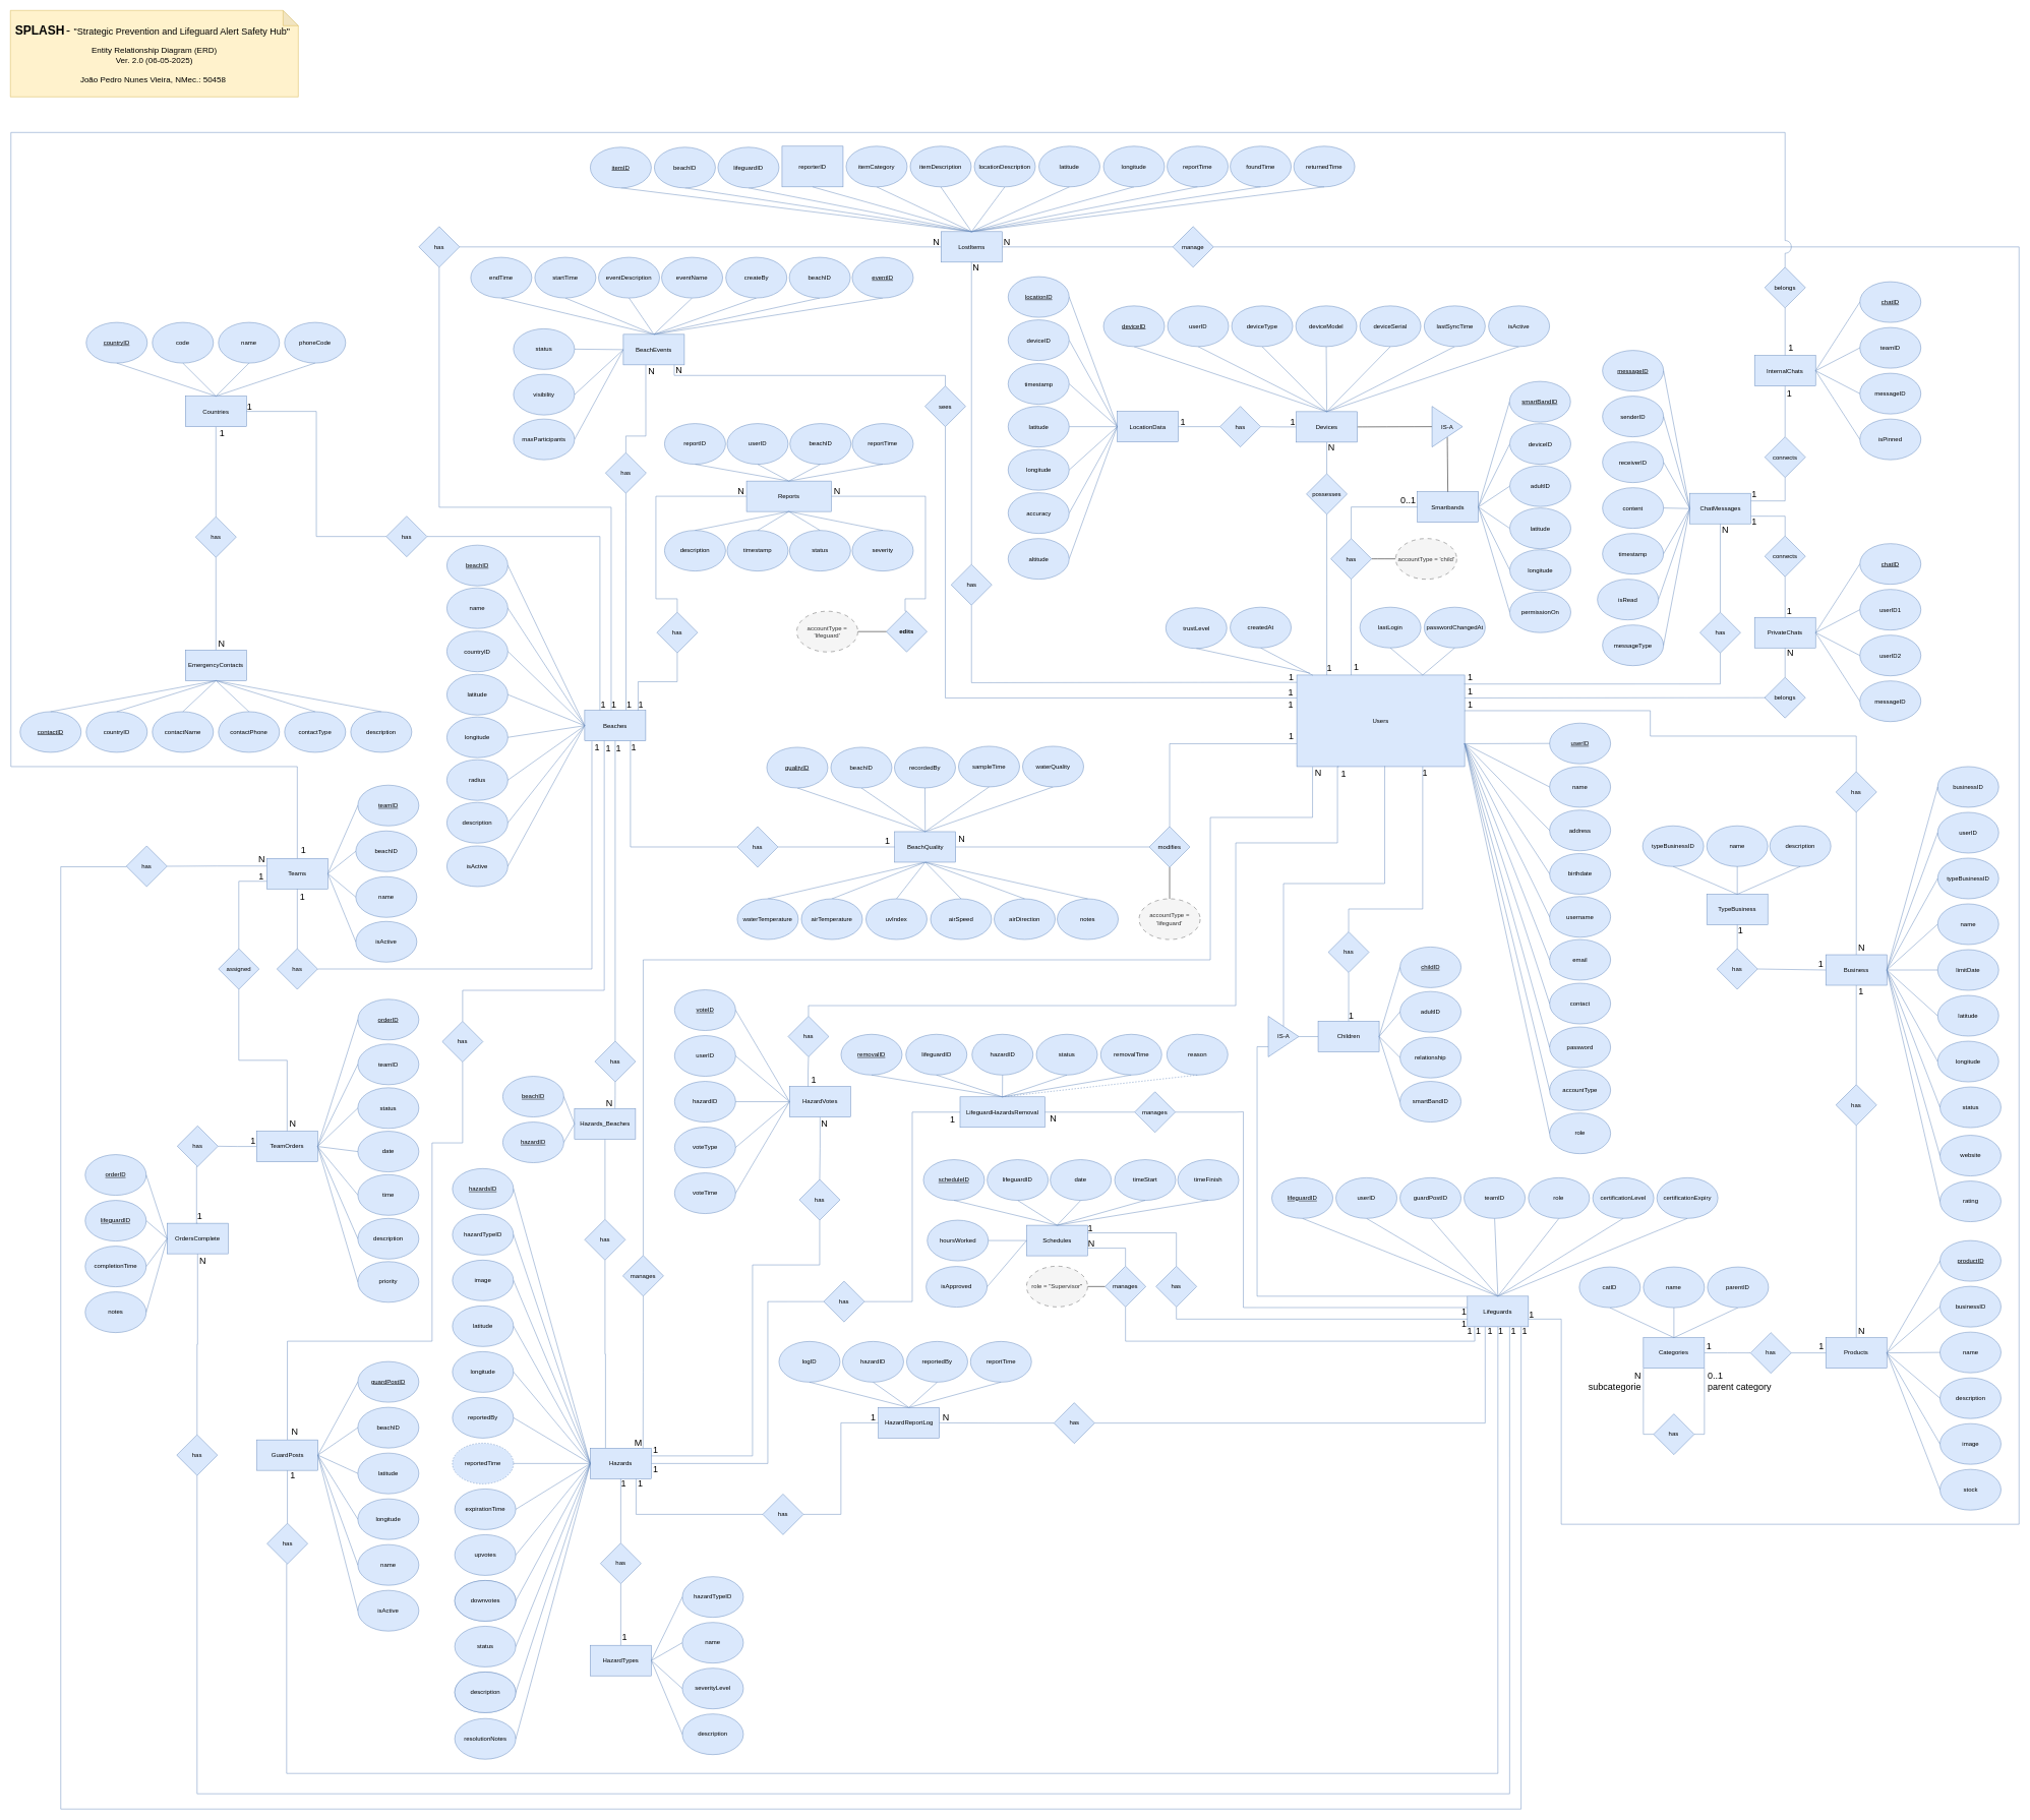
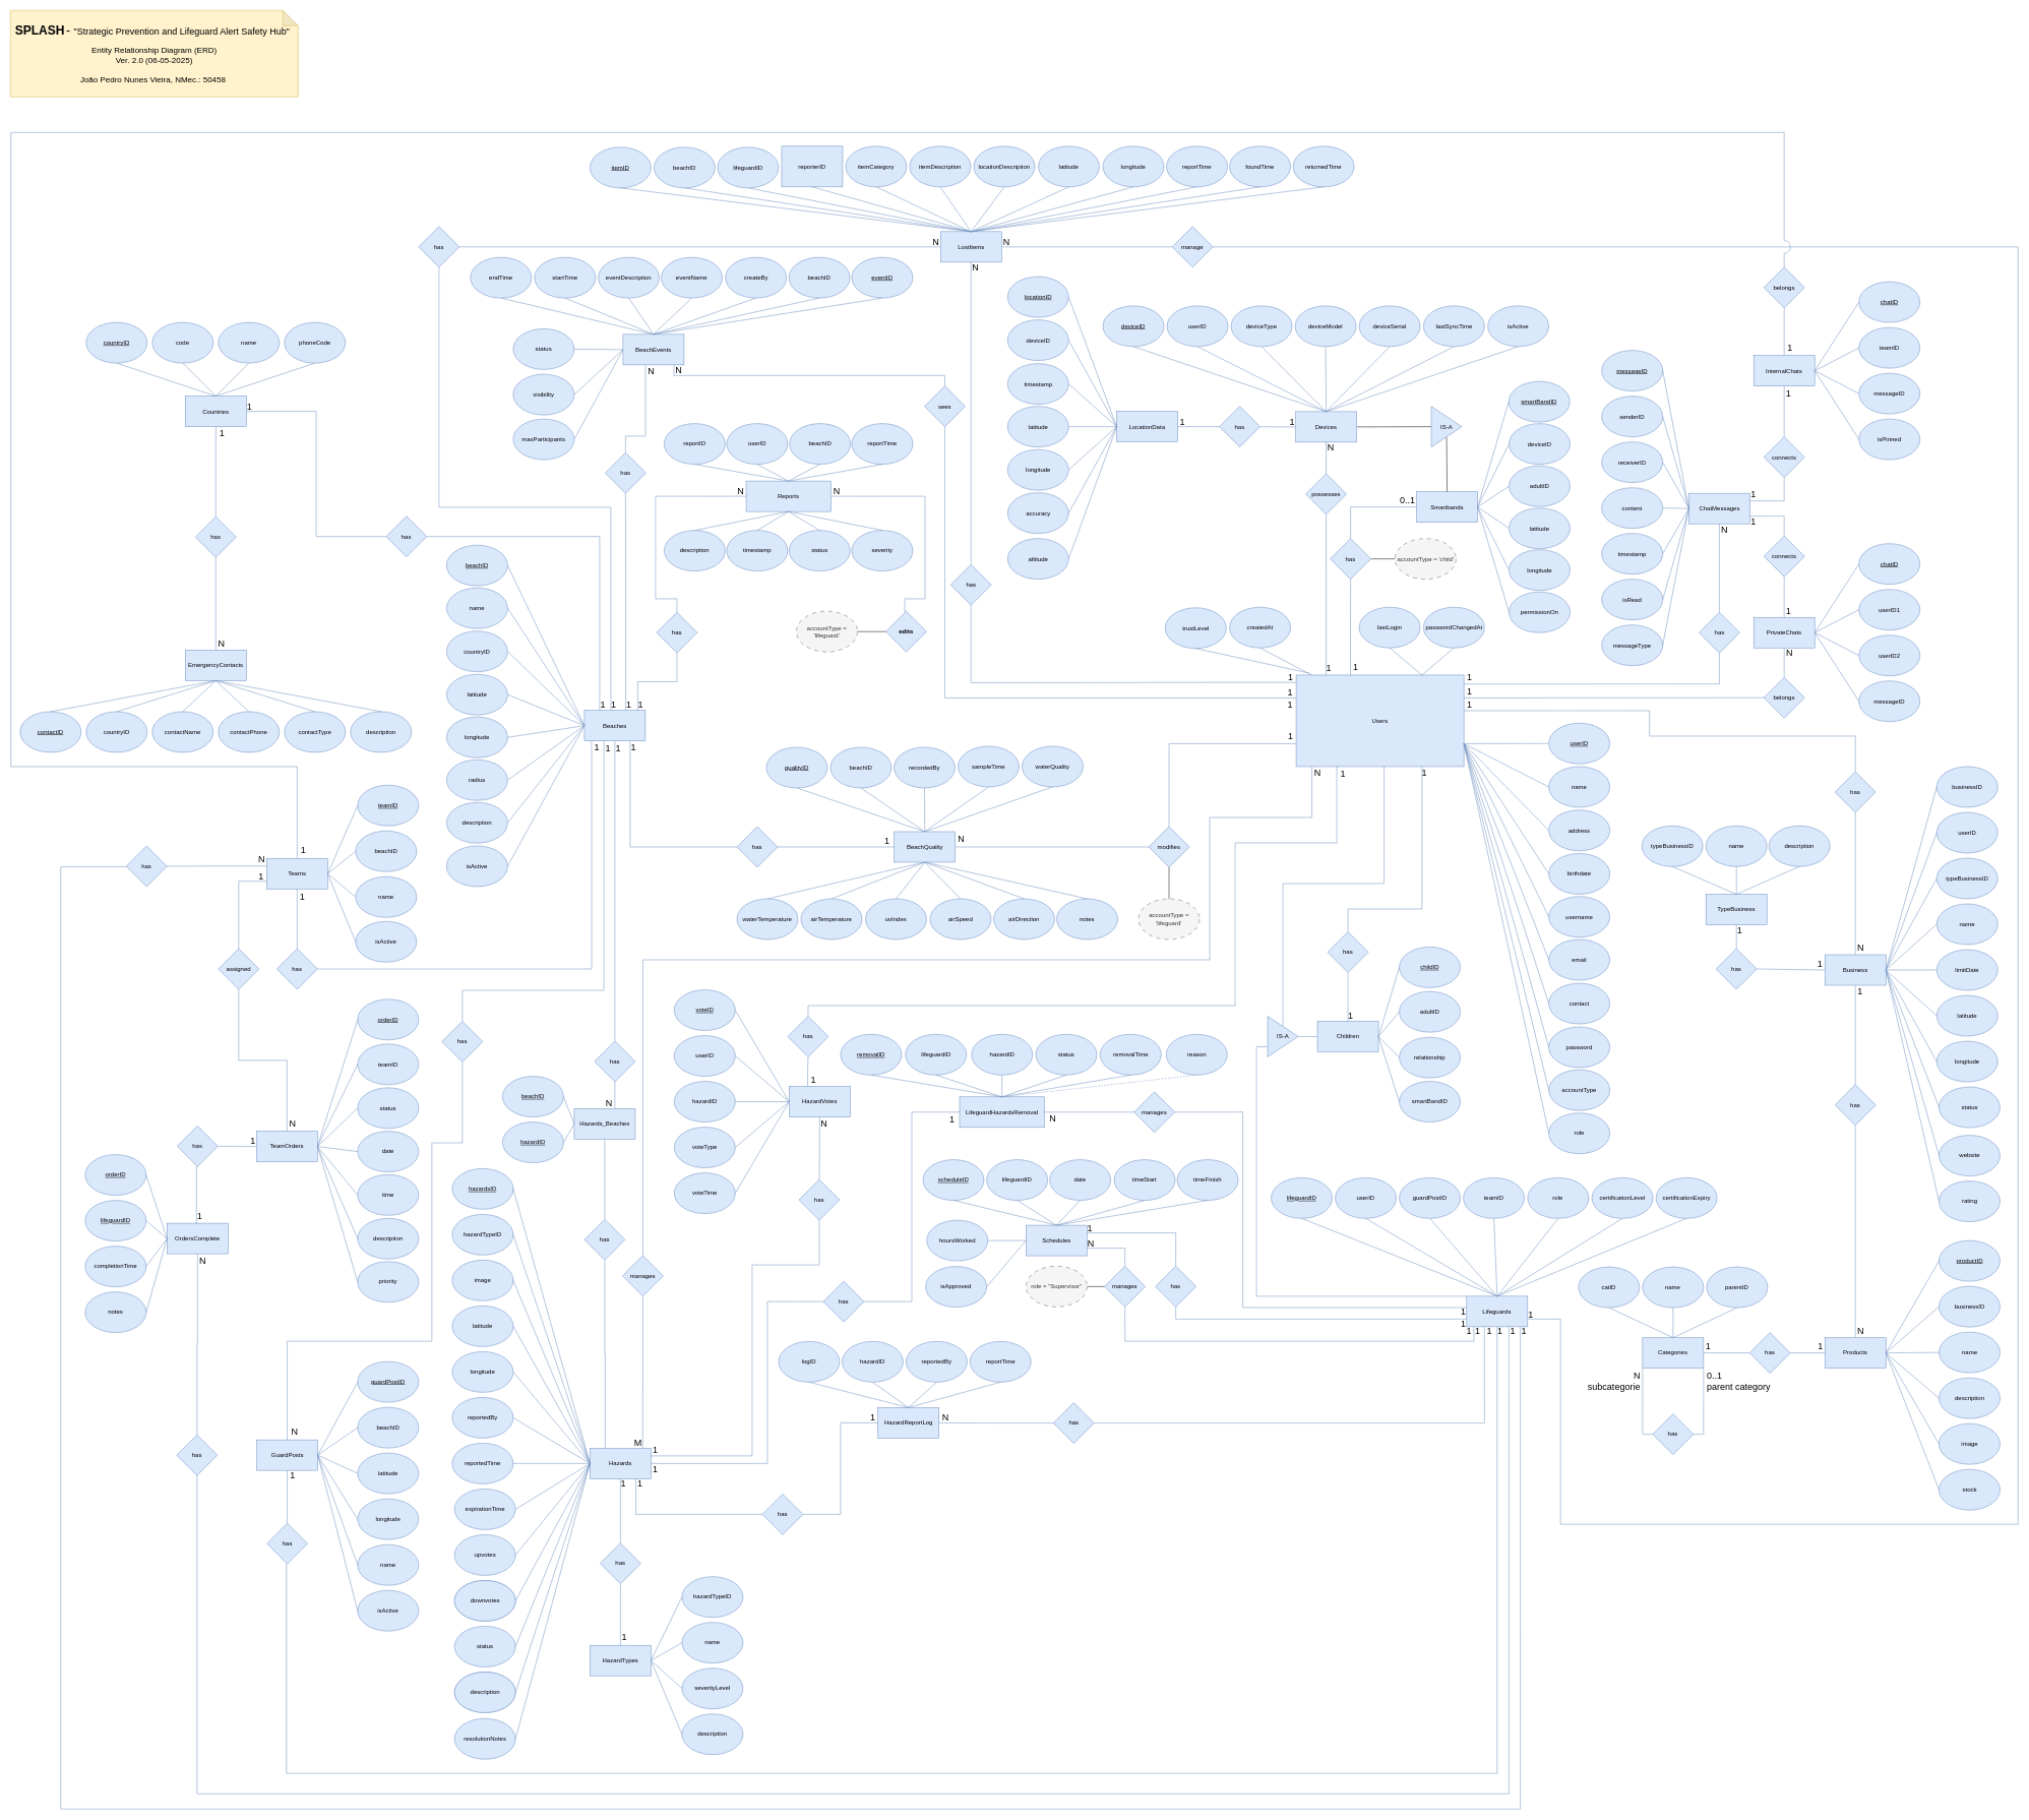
- <mxCell id="358" value="isRead" style="ellipse;whiteSpace=wrap;html=1;fillColor=#dae8fc;strokeColor=#6c8ebf;" vertex="1" parent="1"><mxGeometry x="3140" y="1138.5" width="120" height="80" as="geometry" /></mxCell>
+ <mxCell id="358" value="isRead" style="ellipse;whiteSpace=wrap;html=1;fillColor=#dae8fc;strokeColor=#6c8ebf;" vertex="1" parent="1"><mxGeometry x="3150" y="1138.5" width="120" height="80" as="geometry" /></mxCell>
- <mxCell id="149" value="reportedTime" style="ellipse;whiteSpace=wrap;html=1;fillColor=#dae8fc;strokeColor=#6c8ebf;dashed=1;" vertex="1" parent="1"><mxGeometry x="889" y="2837.5" width="120" height="80" as="geometry" /></mxCell>
+ <mxCell id="149" value="reportedTime" style="ellipse;whiteSpace=wrap;html=1;fillColor=#dae8fc;strokeColor=#6c8ebf;" vertex="1" parent="1"><mxGeometry x="889" y="2837.5" width="120" height="80" as="geometry" /></mxCell>
